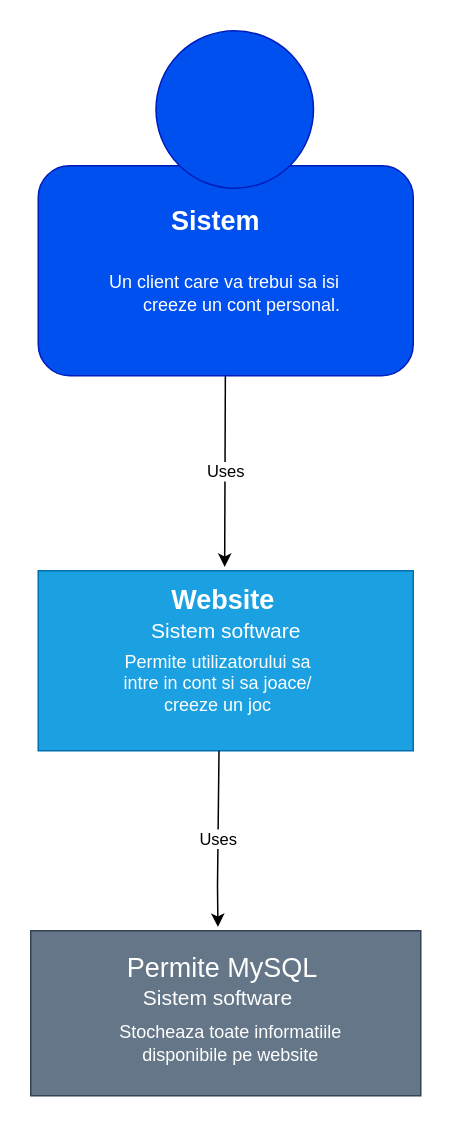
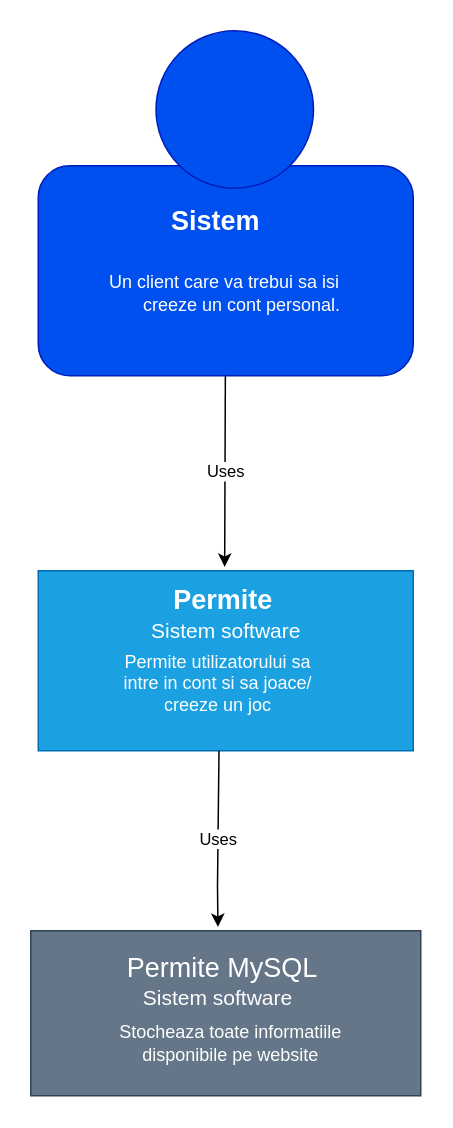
- <mxCell id="8" value="&lt;h1 style=&quot;border-color: var(--border-color); text-align: left;&quot;&gt;&lt;font color=&quot;#ffffff&quot; style=&quot;border-color: var(--border-color); font-size: 18px;&quot;&gt;&lt;span style=&quot;white-space: pre;&quot;&gt;&amp;nbsp;&amp;nbsp;&amp;nbsp;&amp;nbsp;&lt;/span&gt;Website&lt;/font&gt;&lt;/h1&gt;&lt;h1 style=&quot;border-color: var(--border-color); text-align: left;&quot;&gt;&lt;br&gt;&lt;/h1&gt;" style="text;html=1;strokeColor=none;fillColor=none;align=center;verticalAlign=middle;whiteSpace=wrap;rounded=0;" vertex="1" parent="1"><mxGeometry x="54" y="370" width="169" height="100" as="geometry" /></mxCell>
+ <mxCell id="8" value="&lt;h1 style=&quot;border-color: var(--border-color); text-align: left;&quot;&gt;&lt;font color=&quot;#ffffff&quot; style=&quot;border-color: var(--border-color); font-size: 18px;&quot;&gt;&lt;span style=&quot;white-space: pre;&quot;&gt;&amp;nbsp;&amp;nbsp;&amp;nbsp;&amp;nbsp;&lt;/span&gt;Permite&lt;/font&gt;&lt;/h1&gt;&lt;h1 style=&quot;border-color: var(--border-color); text-align: left;&quot;&gt;&lt;br&gt;&lt;/h1&gt;" style="text;html=1;strokeColor=none;fillColor=none;align=center;verticalAlign=middle;whiteSpace=wrap;rounded=0;" vertex="1" parent="1"><mxGeometry x="54" y="370" width="169" height="100" as="geometry" /></mxCell>
